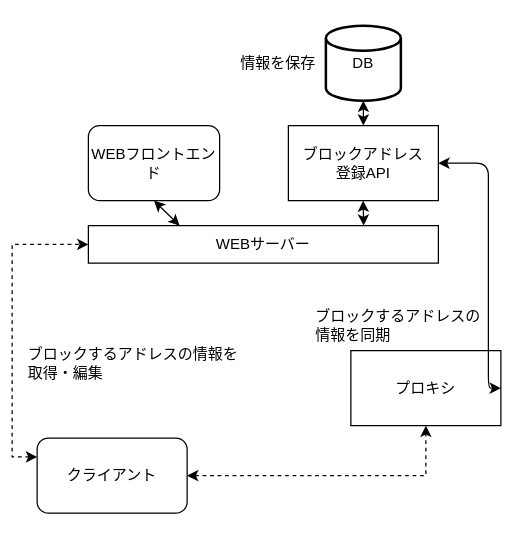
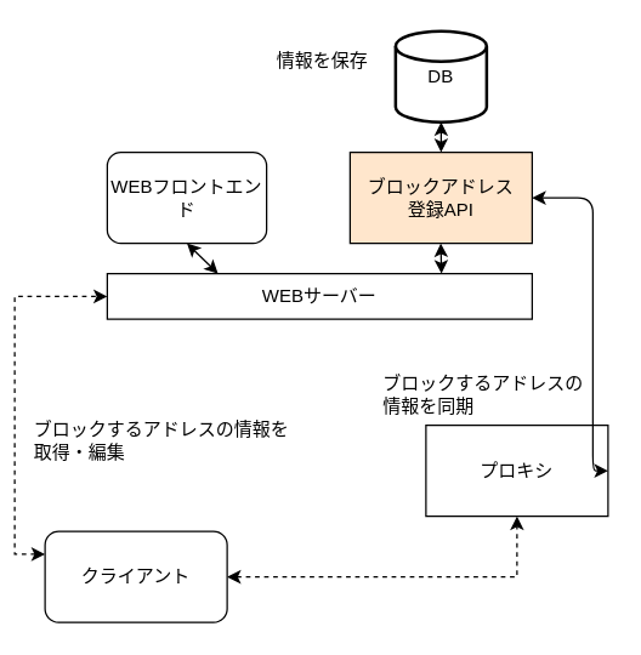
- <mxCell id="10" value="情報を保存" style="text;html=1;strokeColor=none;fillColor=none;align=left;verticalAlign=middle;whiteSpace=wrap;rounded=0;" vertex="1" parent="1"><mxGeometry x="190" y="40" width="70" height="20" as="geometry" /></mxCell>
+ <mxCell id="10" value="情報を保存" style="text;html=1;strokeColor=none;fillColor=none;align=left;verticalAlign=middle;whiteSpace=wrap;rounded=0;" vertex="1" parent="1"><mxGeometry x="180" y="30" width="70" height="20" as="geometry" /></mxCell>
- <mxCell id="2" value="ブロックアドレス&lt;br&gt;登録API" style="rounded=0;whiteSpace=wrap;html=1;" vertex="1" parent="1"><mxGeometry x="230" y="100" width="120" height="60" as="geometry" /></mxCell>
+ <mxCell id="2" value="ブロックアドレス&lt;br&gt;登録API" style="rounded=0;whiteSpace=wrap;html=1;fillColor=#ffe6cc;" vertex="1" parent="1"><mxGeometry x="230" y="100" width="120" height="60" as="geometry" /></mxCell>
